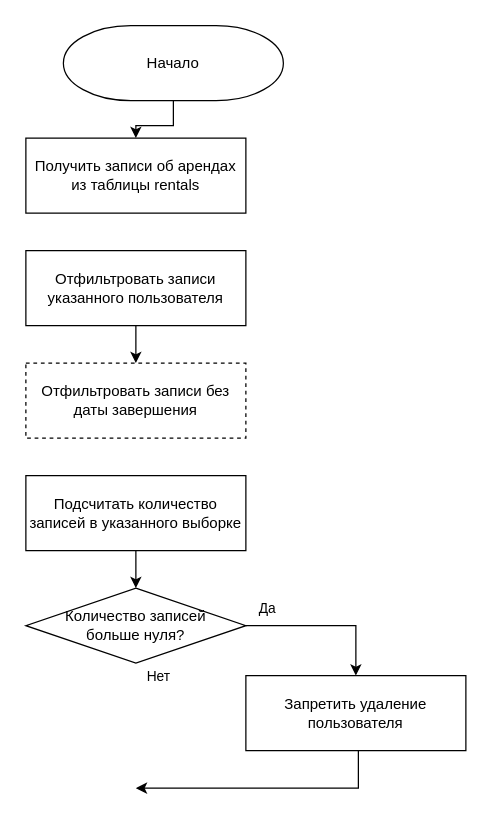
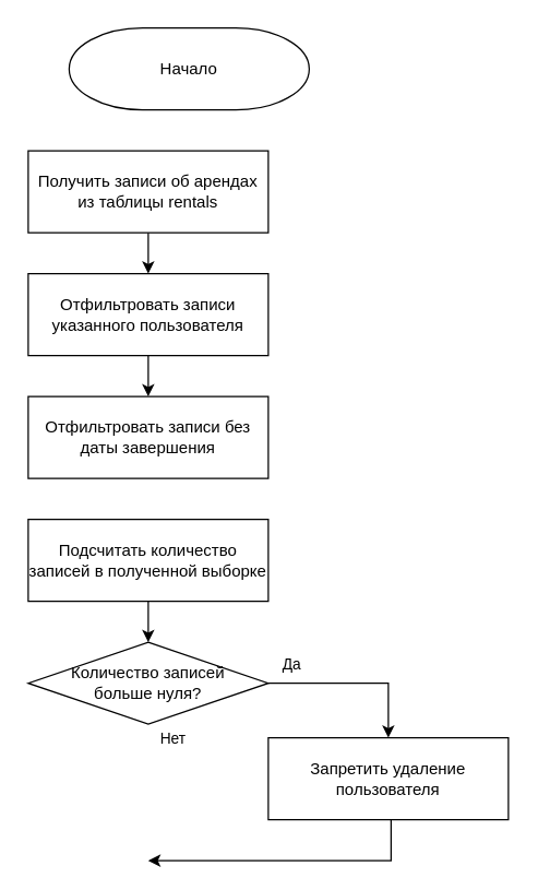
- <mxCell id="2" style="edgeStyle=orthogonalEdgeStyle;rounded=0;orthogonalLoop=1;jettySize=auto;html=1;exitX=0.5;exitY=1;exitDx=0;exitDy=0;exitPerimeter=0;entryX=0.5;entryY=0;entryDx=0;entryDy=0;" parent="1" source="3" target="5" edge="1"><mxGeometry relative="1" as="geometry" /></mxCell>
+ <mxCell id="4" style="edgeStyle=orthogonalEdgeStyle;rounded=0;orthogonalLoop=1;jettySize=auto;html=1;exitX=0.5;exitY=1;exitDx=0;exitDy=0;entryX=0.5;entryY=0;entryDx=0;entryDy=0;" parent="1" source="5" target="8" edge="1"><mxGeometry relative="1" as="geometry" /></mxCell>
- <mxCell id="6" value="Отфильтровать записи без даты завершения" style="rounded=0;whiteSpace=wrap;html=1;absoluteArcSize=1;arcSize=14;strokeWidth=1;dashed=1;" parent="1" vertex="1"><mxGeometry x="20" y="290" width="176" height="60" as="geometry" /></mxCell>
+ <mxCell id="6" value="Отфильтровать записи без даты завершения" style="rounded=0;whiteSpace=wrap;html=1;absoluteArcSize=1;arcSize=14;strokeWidth=1;" parent="1" vertex="1"><mxGeometry x="20" y="290" width="176" height="60" as="geometry" /></mxCell>
- <mxCell id="10" value="Подсчитать количество записей в указанного выборке" style="rounded=0;whiteSpace=wrap;html=1;absoluteArcSize=1;arcSize=14;strokeWidth=1;" parent="1" vertex="1"><mxGeometry x="20" y="380" width="176" height="60" as="geometry" /></mxCell>
+ <mxCell id="10" value="Подсчитать количество записей в полученной выборке" style="rounded=0;whiteSpace=wrap;html=1;absoluteArcSize=1;arcSize=14;strokeWidth=1;" parent="1" vertex="1"><mxGeometry x="20" y="380" width="176" height="60" as="geometry" /></mxCell>
